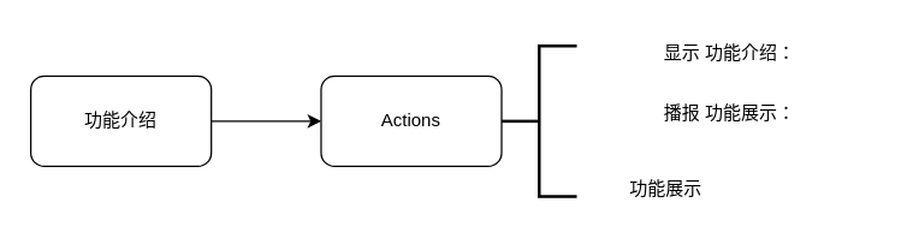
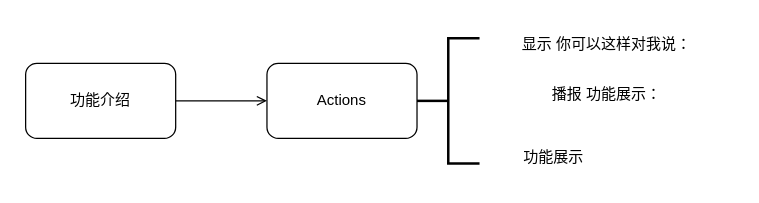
- <mxCell id="6" value="显示&amp;nbsp;功能介绍：" style="text;html=1;strokeColor=none;fillColor=none;align=center;verticalAlign=middle;whiteSpace=wrap;rounded=0;" vertex="1" parent="1"><mxGeometry x="390" y="20" width="190" height="30" as="geometry" /></mxCell>
+ <mxCell id="6" value="显示&amp;nbsp;你可以这样对我说：" style="text;html=1;strokeColor=none;fillColor=none;align=center;verticalAlign=middle;whiteSpace=wrap;rounded=0;" vertex="1" parent="1"><mxGeometry x="390" y="20" width="190" height="30" as="geometry" /></mxCell>
- <mxCell id="2" value="" style="edgeStyle=orthogonalEdgeStyle;rounded=0;orthogonalLoop=1;jettySize=auto;html=1;" edge="1" parent="1" source="3" target="4"><mxGeometry relative="1" as="geometry" /></mxCell>
+ <mxCell id="2" value="" style="edgeStyle=orthogonalEdgeStyle;rounded=0;orthogonalLoop=1;jettySize=auto;html=1;endArrow=open;" edge="1" parent="1" source="3" target="4"><mxGeometry relative="1" as="geometry" /></mxCell>
